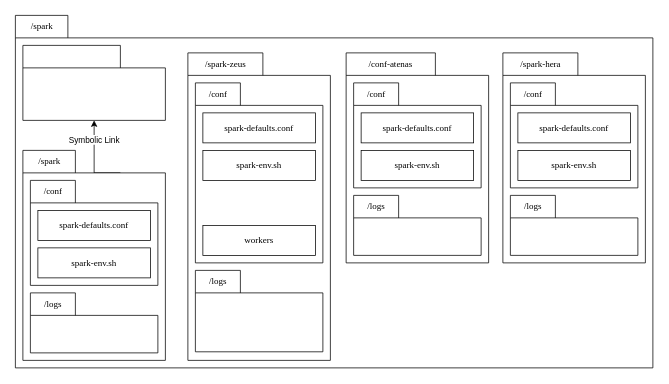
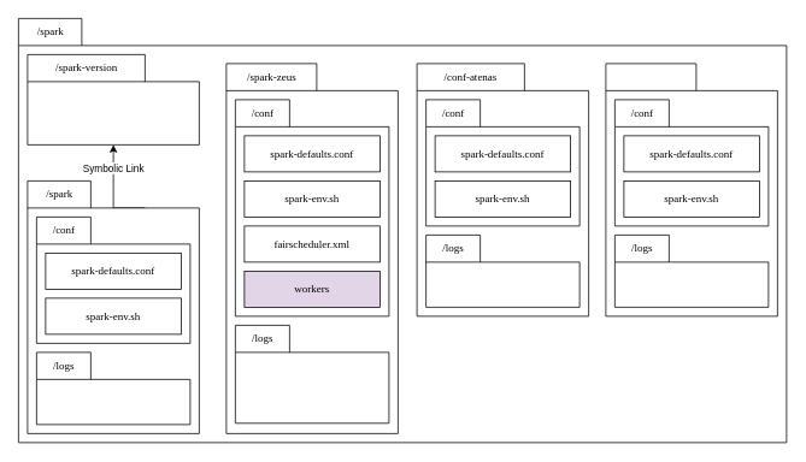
+ <mxCell id="6" value="/spark-version" style="text;html=1;align=center;verticalAlign=middle;resizable=0;points=[];autosize=1;strokeColor=none;fillColor=none;fontFamily=Georgia;container=1;" vertex="1" parent="4"><mxGeometry width="130" height="30" as="geometry" /></mxCell>
- <mxCell id="24" value="/spark-hera" style="text;html=1;align=center;verticalAlign=middle;resizable=0;points=[];autosize=1;strokeColor=none;fillColor=none;fontFamily=Georgia;container=1;" vertex="1" parent="22"><mxGeometry width="100" height="30" as="geometry" /></mxCell>
+ <mxCell id="17" value="fairscheduler.xml" style="html=1;whiteSpace=wrap;fontFamily=Georgia;" vertex="1" parent="12"><mxGeometry x="10" y="140" width="150" height="40" as="geometry" /></mxCell>
- <mxCell id="18" value="workers" style="html=1;whiteSpace=wrap;fontFamily=Georgia;" vertex="1" parent="12"><mxGeometry x="10" y="190" width="150" height="40" as="geometry" /></mxCell>
+ <mxCell id="18" value="workers" style="html=1;whiteSpace=wrap;fontFamily=Georgia;fillColor=#e1d5e7;" vertex="1" parent="12"><mxGeometry x="10" y="190" width="150" height="40" as="geometry" /></mxCell>
